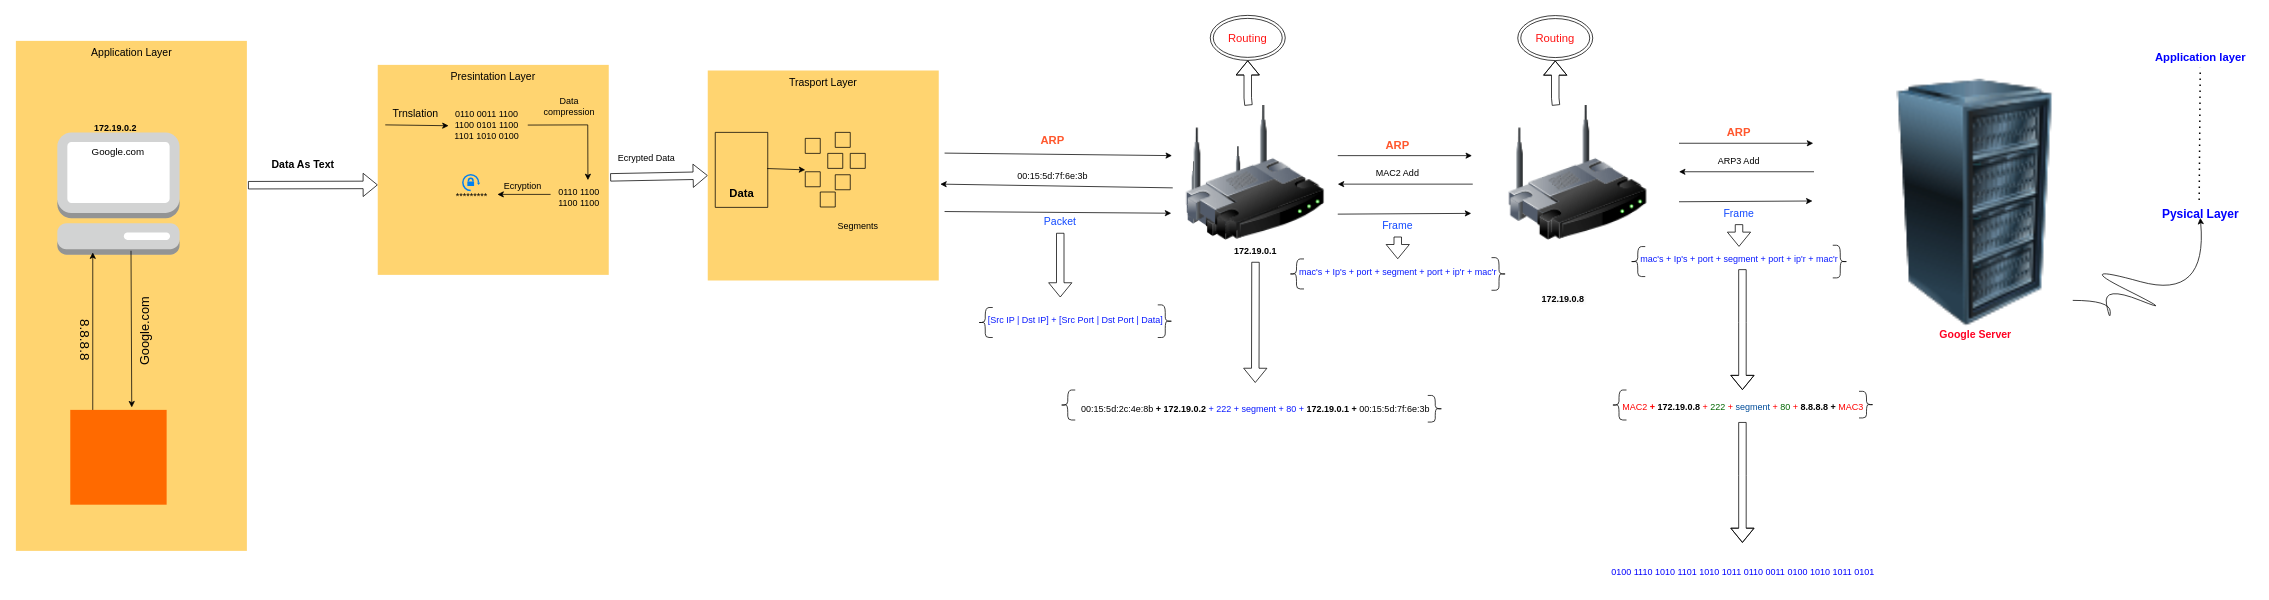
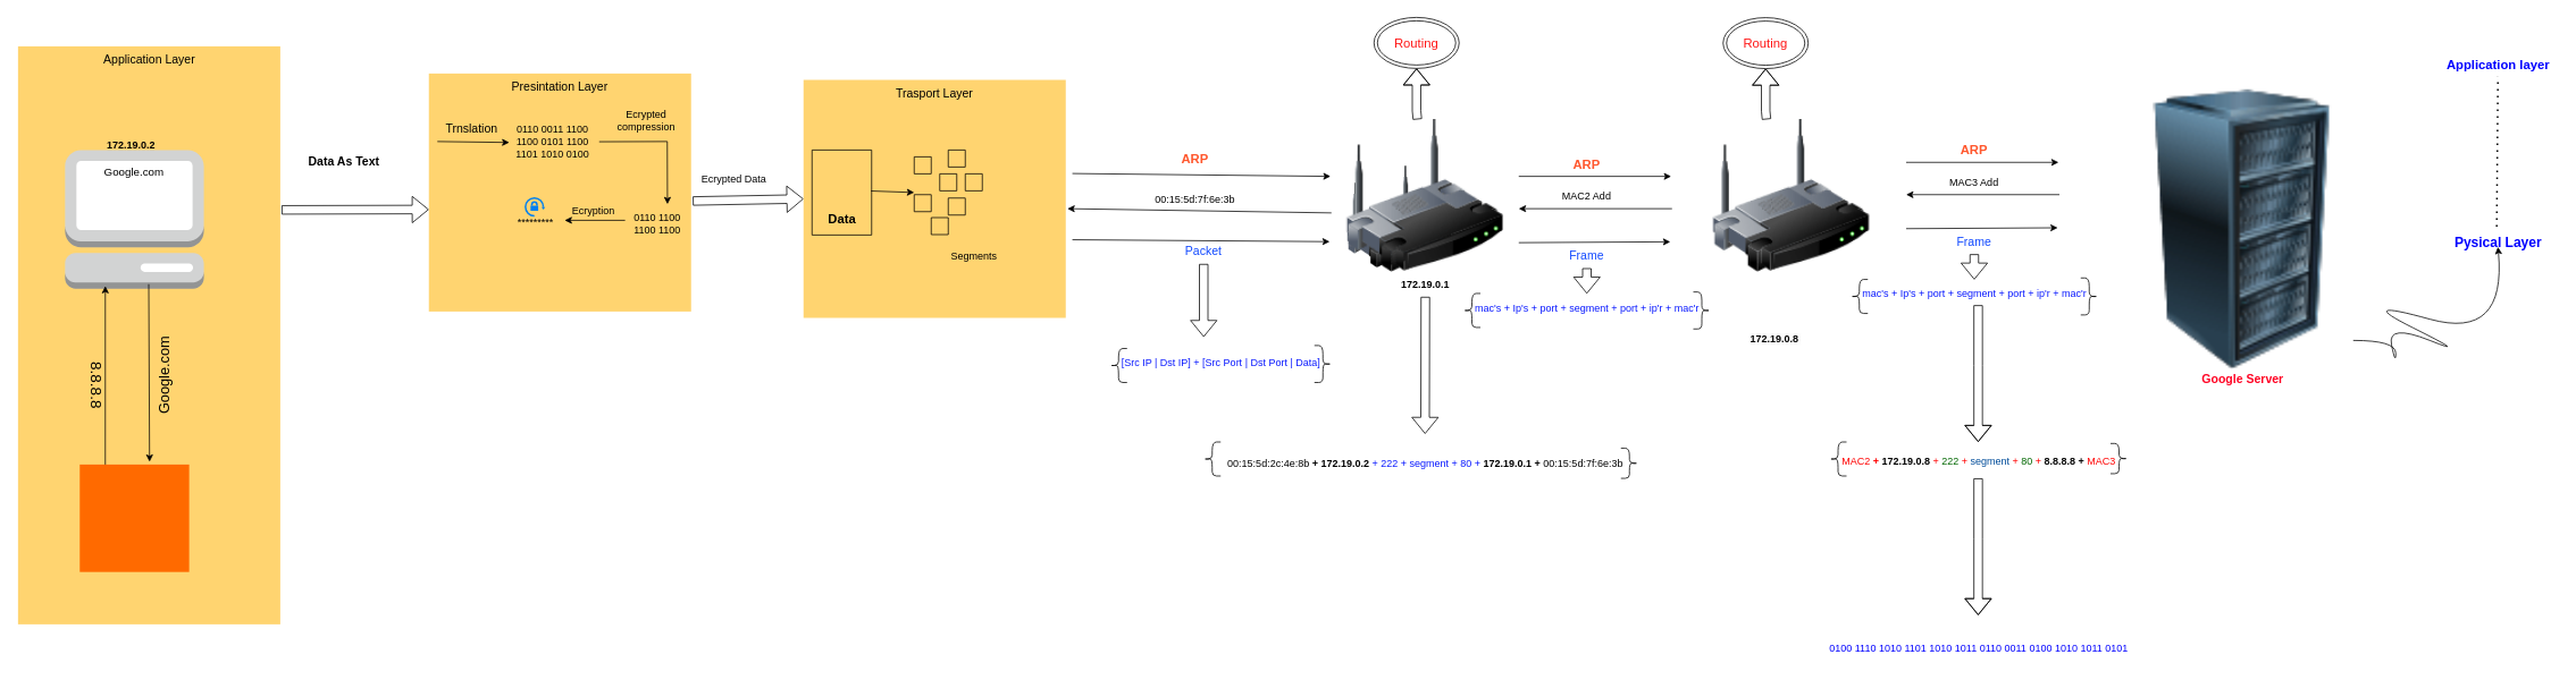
- <mxCell id="74" value="Data&lt;div&gt;compression&lt;/div&gt;" style="text;html=1;align=center;verticalAlign=middle;resizable=0;points=[];autosize=1;strokeColor=none;fillColor=none;" vertex="1" parent="1"><mxGeometry x="713" y="121" width="90" height="40" as="geometry" /></mxCell>
+ <mxCell id="74" value="Ecrypted&lt;div&gt;compression&lt;/div&gt;" style="text;html=1;align=center;verticalAlign=middle;resizable=0;points=[];autosize=1;strokeColor=none;fillColor=none;" vertex="1" parent="1"><mxGeometry x="713" y="121" width="90" height="40" as="geometry" /></mxCell>
- <mxCell id="36" value="ARP3 Add" style="text;strokeColor=none;align=center;fillColor=none;html=1;verticalAlign=middle;whiteSpace=wrap;rounded=0;" vertex="1" parent="1"><mxGeometry x="2248" y="198.5" width="140" height="30" as="geometry" /></mxCell>
+ <mxCell id="36" value="MAC3 Add" style="text;strokeColor=none;align=center;fillColor=none;html=1;verticalAlign=middle;whiteSpace=wrap;rounded=0;" vertex="1" parent="1"><mxGeometry x="2248" y="198.5" width="140" height="30" as="geometry" /></mxCell>
- <mxCell id="67" value="&lt;font style=&quot;font-size: 14px;&quot;&gt;&lt;b&gt;Data As Text&lt;/b&gt;&lt;/font&gt;" style="text;html=1;align=center;verticalAlign=middle;resizable=0;points=[];autosize=1;strokeColor=none;fillColor=none;" vertex="1" parent="1"><mxGeometry x="348" y="204" width="110" height="30" as="geometry" /></mxCell>
+ <mxCell id="67" value="&lt;font style=&quot;font-size: 14px;&quot;&gt;&lt;b&gt;Data As Text&lt;/b&gt;&lt;/font&gt;" style="text;html=1;align=center;verticalAlign=middle;resizable=0;points=[];autosize=1;strokeColor=none;fillColor=none;" vertex="1" parent="1"><mxGeometry x="348" y="174" width="110" height="30" as="geometry" /></mxCell>
